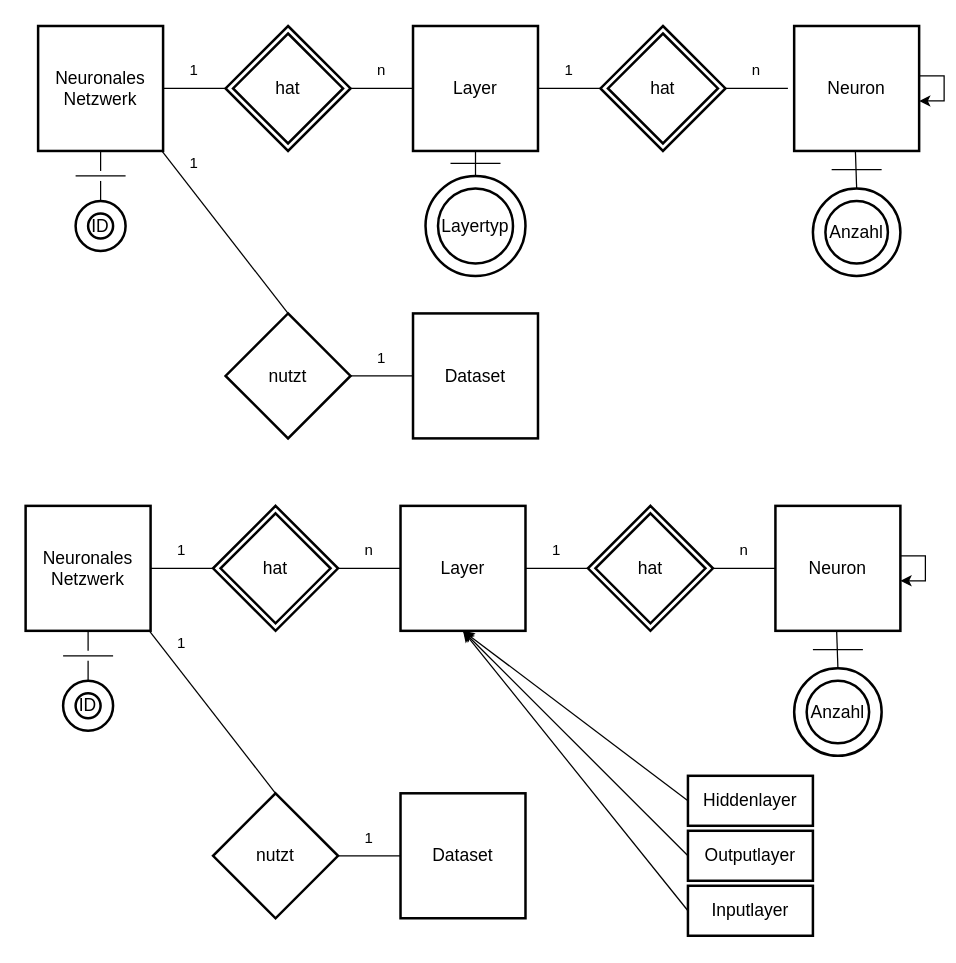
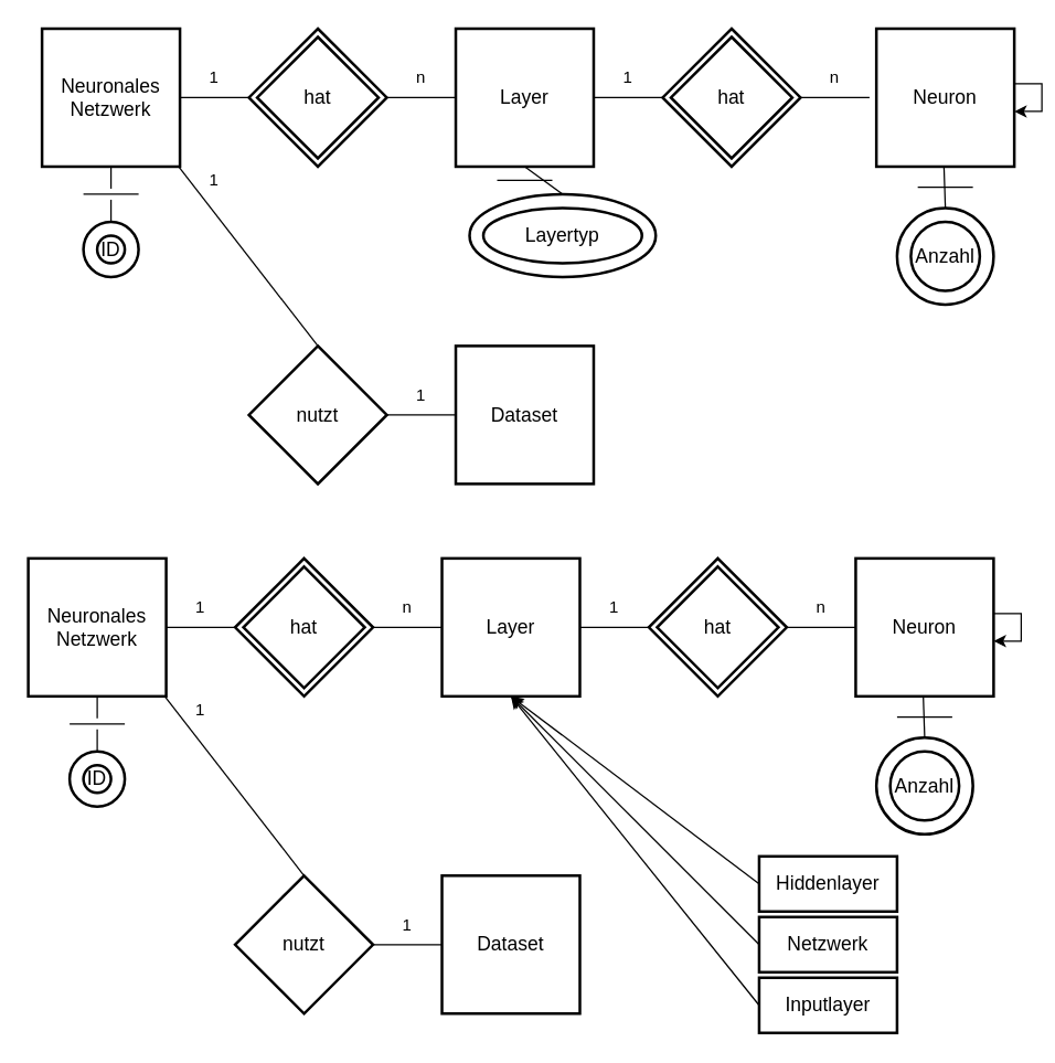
- <mxCell id="12" value="Layertyp" style="ellipse;shape=doubleEllipse;margin=10;strokeWidth=2;fontSize=14;whiteSpace=wrap;html=1;align=center;" vertex="1" parent="1"><mxGeometry x="340" y="140" width="80" height="80" as="geometry" /></mxCell>
+ <mxCell id="12" value="Layertyp" style="ellipse;shape=doubleEllipse;margin=10;strokeWidth=2;fontSize=14;whiteSpace=wrap;html=1;align=center;" vertex="1" parent="1"><mxGeometry x="340" y="140" width="135" height="60" as="geometry" /></mxCell>
- <mxCell id="55" value="Outputlayer" style="strokeWidth=2;whiteSpace=wrap;html=1;align=center;fontSize=14;" vertex="1" parent="1"><mxGeometry x="550" y="664" width="100" height="40" as="geometry" /></mxCell>
+ <mxCell id="55" value="Netzwerk" style="strokeWidth=2;whiteSpace=wrap;html=1;align=center;fontSize=14;" vertex="1" parent="1"><mxGeometry x="550" y="664" width="100" height="40" as="geometry" /></mxCell>
